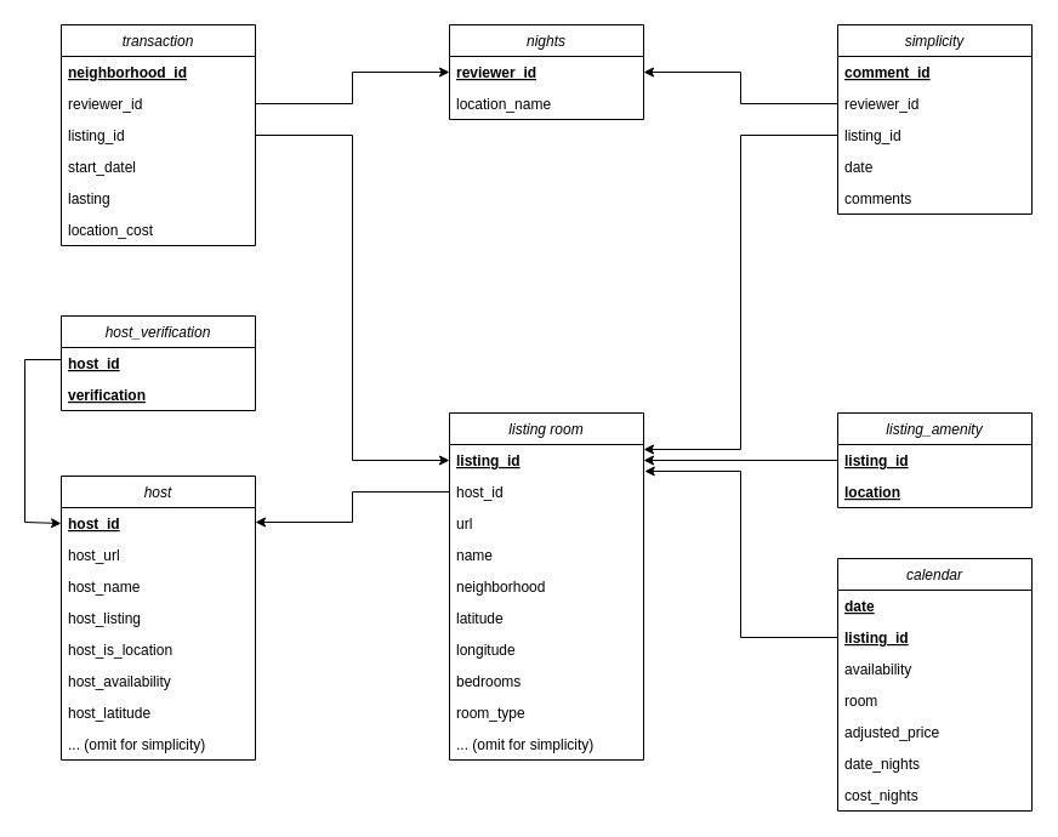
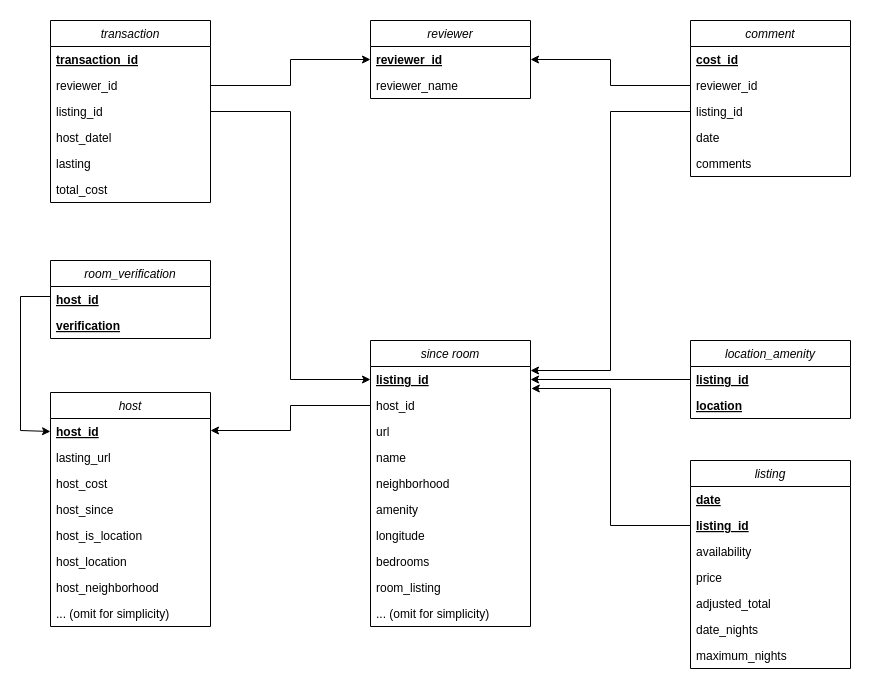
- <mxCell id="18" value="nights" style="swimlane;fontStyle=2;align=center;verticalAlign=top;childLayout=stackLayout;horizontal=1;startSize=26;horizontalStack=0;resizeParent=1;resizeLast=0;collapsible=1;marginBottom=0;rounded=0;shadow=0;strokeWidth=1;" vertex="1" parent="1"><mxGeometry x="370" y="20" width="160" height="78" as="geometry"><mxRectangle x="230" y="140" width="160" height="26" as="alternateBounds" /></mxGeometry></mxCell>
+ <mxCell id="18" value="reviewer" style="swimlane;fontStyle=2;align=center;verticalAlign=top;childLayout=stackLayout;horizontal=1;startSize=26;horizontalStack=0;resizeParent=1;resizeLast=0;collapsible=1;marginBottom=0;rounded=0;shadow=0;strokeWidth=1;" vertex="1" parent="1"><mxGeometry x="370" y="20" width="160" height="78" as="geometry"><mxRectangle x="230" y="140" width="160" height="26" as="alternateBounds" /></mxGeometry></mxCell>
- <mxCell id="43" value="simplicity" style="swimlane;fontStyle=2;align=center;verticalAlign=top;childLayout=stackLayout;horizontal=1;startSize=26;horizontalStack=0;resizeParent=1;resizeLast=0;collapsible=1;marginBottom=0;rounded=0;shadow=0;strokeWidth=1;" vertex="1" parent="1"><mxGeometry x="690" y="20" width="160" height="156" as="geometry"><mxRectangle x="230" y="140" width="160" height="26" as="alternateBounds" /></mxGeometry></mxCell>
+ <mxCell id="43" value="comment" style="swimlane;fontStyle=2;align=center;verticalAlign=top;childLayout=stackLayout;horizontal=1;startSize=26;horizontalStack=0;resizeParent=1;resizeLast=0;collapsible=1;marginBottom=0;rounded=0;shadow=0;strokeWidth=1;" vertex="1" parent="1"><mxGeometry x="690" y="20" width="160" height="156" as="geometry"><mxRectangle x="230" y="140" width="160" height="26" as="alternateBounds" /></mxGeometry></mxCell>
- <mxCell id="3" value="neighborhood_id" style="text;align=left;verticalAlign=top;spacingLeft=4;spacingRight=4;overflow=hidden;rotatable=0;points=[[0,0.5],[1,0.5]];portConstraint=eastwest;fontStyle=5" vertex="1" parent="2"><mxGeometry y="26" width="160" height="26" as="geometry" /></mxCell>
+ <mxCell id="3" value="transaction_id" style="text;align=left;verticalAlign=top;spacingLeft=4;spacingRight=4;overflow=hidden;rotatable=0;points=[[0,0.5],[1,0.5]];portConstraint=eastwest;fontStyle=5" vertex="1" parent="2"><mxGeometry y="26" width="160" height="26" as="geometry" /></mxCell>
- <mxCell id="44" value="comment_id" style="text;align=left;verticalAlign=top;spacingLeft=4;spacingRight=4;overflow=hidden;rotatable=0;points=[[0,0.5],[1,0.5]];portConstraint=eastwest;fontStyle=5" vertex="1" parent="43"><mxGeometry y="26" width="160" height="26" as="geometry" /></mxCell>
+ <mxCell id="44" value="cost_id" style="text;align=left;verticalAlign=top;spacingLeft=4;spacingRight=4;overflow=hidden;rotatable=0;points=[[0,0.5],[1,0.5]];portConstraint=eastwest;fontStyle=5" vertex="1" parent="43"><mxGeometry y="26" width="160" height="26" as="geometry" /></mxCell>
- <mxCell id="20" value="location_name" style="text;align=left;verticalAlign=top;spacingLeft=4;spacingRight=4;overflow=hidden;rotatable=0;points=[[0,0.5],[1,0.5]];portConstraint=eastwest;rounded=0;shadow=0;html=0;" vertex="1" parent="18"><mxGeometry y="52" width="160" height="26" as="geometry" /></mxCell>
+ <mxCell id="20" value="reviewer_name" style="text;align=left;verticalAlign=top;spacingLeft=4;spacingRight=4;overflow=hidden;rotatable=0;points=[[0,0.5],[1,0.5]];portConstraint=eastwest;rounded=0;shadow=0;html=0;" vertex="1" parent="18"><mxGeometry y="52" width="160" height="26" as="geometry" /></mxCell>
- <mxCell id="6" value="start_datel" style="text;align=left;verticalAlign=top;spacingLeft=4;spacingRight=4;overflow=hidden;rotatable=0;points=[[0,0.5],[1,0.5]];portConstraint=eastwest;rounded=0;shadow=0;html=0;" vertex="1" parent="2"><mxGeometry y="104" width="160" height="26" as="geometry" /></mxCell>
+ <mxCell id="6" value="host_datel" style="text;align=left;verticalAlign=top;spacingLeft=4;spacingRight=4;overflow=hidden;rotatable=0;points=[[0,0.5],[1,0.5]];portConstraint=eastwest;rounded=0;shadow=0;html=0;" vertex="1" parent="2"><mxGeometry y="104" width="160" height="26" as="geometry" /></mxCell>
- <mxCell id="8" value="location_cost" style="text;align=left;verticalAlign=top;spacingLeft=4;spacingRight=4;overflow=hidden;rotatable=0;points=[[0,0.5],[1,0.5]];portConstraint=eastwest;rounded=0;shadow=0;html=0;" vertex="1" parent="2"><mxGeometry y="156" width="160" height="26" as="geometry" /></mxCell>
+ <mxCell id="8" value="total_cost" style="text;align=left;verticalAlign=top;spacingLeft=4;spacingRight=4;overflow=hidden;rotatable=0;points=[[0,0.5],[1,0.5]];portConstraint=eastwest;rounded=0;shadow=0;html=0;" vertex="1" parent="2"><mxGeometry y="156" width="160" height="26" as="geometry" /></mxCell>
- <mxCell id="56" value="host_verification" style="swimlane;fontStyle=2;align=center;verticalAlign=top;childLayout=stackLayout;horizontal=1;startSize=26;horizontalStack=0;resizeParent=1;resizeLast=0;collapsible=1;marginBottom=0;rounded=0;shadow=0;strokeWidth=1;" vertex="1" parent="1"><mxGeometry x="50" y="260" width="160" height="78" as="geometry"><mxRectangle x="230" y="140" width="160" height="26" as="alternateBounds" /></mxGeometry></mxCell>
+ <mxCell id="56" value="room_verification" style="swimlane;fontStyle=2;align=center;verticalAlign=top;childLayout=stackLayout;horizontal=1;startSize=26;horizontalStack=0;resizeParent=1;resizeLast=0;collapsible=1;marginBottom=0;rounded=0;shadow=0;strokeWidth=1;" vertex="1" parent="1"><mxGeometry x="50" y="260" width="160" height="78" as="geometry"><mxRectangle x="230" y="140" width="160" height="26" as="alternateBounds" /></mxGeometry></mxCell>
- <mxCell id="21" value="listing room" style="swimlane;fontStyle=2;align=center;verticalAlign=top;childLayout=stackLayout;horizontal=1;startSize=26;horizontalStack=0;resizeParent=1;resizeLast=0;collapsible=1;marginBottom=0;rounded=0;shadow=0;strokeWidth=1;" vertex="1" parent="1"><mxGeometry x="370" y="340" width="160" height="286" as="geometry"><mxRectangle x="230" y="140" width="160" height="26" as="alternateBounds" /></mxGeometry></mxCell>
+ <mxCell id="21" value="since room" style="swimlane;fontStyle=2;align=center;verticalAlign=top;childLayout=stackLayout;horizontal=1;startSize=26;horizontalStack=0;resizeParent=1;resizeLast=0;collapsible=1;marginBottom=0;rounded=0;shadow=0;strokeWidth=1;" vertex="1" parent="1"><mxGeometry x="370" y="340" width="160" height="286" as="geometry"><mxRectangle x="230" y="140" width="160" height="26" as="alternateBounds" /></mxGeometry></mxCell>
- <mxCell id="32" value="listing_amenity" style="swimlane;fontStyle=2;align=center;verticalAlign=top;childLayout=stackLayout;horizontal=1;startSize=26;horizontalStack=0;resizeParent=1;resizeLast=0;collapsible=1;marginBottom=0;rounded=0;shadow=0;strokeWidth=1;" vertex="1" parent="1"><mxGeometry x="690" y="340" width="160" height="78" as="geometry"><mxRectangle x="230" y="140" width="160" height="26" as="alternateBounds" /></mxGeometry></mxCell>
+ <mxCell id="32" value="location_amenity" style="swimlane;fontStyle=2;align=center;verticalAlign=top;childLayout=stackLayout;horizontal=1;startSize=26;horizontalStack=0;resizeParent=1;resizeLast=0;collapsible=1;marginBottom=0;rounded=0;shadow=0;strokeWidth=1;" vertex="1" parent="1"><mxGeometry x="690" y="340" width="160" height="78" as="geometry"><mxRectangle x="230" y="140" width="160" height="26" as="alternateBounds" /></mxGeometry></mxCell>
- <mxCell id="11" value="host_url" style="text;align=left;verticalAlign=top;spacingLeft=4;spacingRight=4;overflow=hidden;rotatable=0;points=[[0,0.5],[1,0.5]];portConstraint=eastwest;rounded=0;shadow=0;html=0;" vertex="1" parent="9"><mxGeometry y="52" width="160" height="26" as="geometry" /></mxCell>
+ <mxCell id="11" value="lasting_url" style="text;align=left;verticalAlign=top;spacingLeft=4;spacingRight=4;overflow=hidden;rotatable=0;points=[[0,0.5],[1,0.5]];portConstraint=eastwest;rounded=0;shadow=0;html=0;" vertex="1" parent="9"><mxGeometry y="52" width="160" height="26" as="geometry" /></mxCell>
- <mxCell id="35" value="calendar" style="swimlane;fontStyle=2;align=center;verticalAlign=top;childLayout=stackLayout;horizontal=1;startSize=26;horizontalStack=0;resizeParent=1;resizeLast=0;collapsible=1;marginBottom=0;rounded=0;shadow=0;strokeWidth=1;" vertex="1" parent="1"><mxGeometry x="690" y="460" width="160" height="208" as="geometry"><mxRectangle x="230" y="140" width="160" height="26" as="alternateBounds" /></mxGeometry></mxCell>
+ <mxCell id="35" value="listing" style="swimlane;fontStyle=2;align=center;verticalAlign=top;childLayout=stackLayout;horizontal=1;startSize=26;horizontalStack=0;resizeParent=1;resizeLast=0;collapsible=1;marginBottom=0;rounded=0;shadow=0;strokeWidth=1;" vertex="1" parent="1"><mxGeometry x="690" y="460" width="160" height="208" as="geometry"><mxRectangle x="230" y="140" width="160" height="26" as="alternateBounds" /></mxGeometry></mxCell>
- <mxCell id="12" value="host_name" style="text;align=left;verticalAlign=top;spacingLeft=4;spacingRight=4;overflow=hidden;rotatable=0;points=[[0,0.5],[1,0.5]];portConstraint=eastwest;rounded=0;shadow=0;html=0;" vertex="1" parent="9"><mxGeometry y="78" width="160" height="26" as="geometry" /></mxCell>
+ <mxCell id="12" value="host_cost" style="text;align=left;verticalAlign=top;spacingLeft=4;spacingRight=4;overflow=hidden;rotatable=0;points=[[0,0.5],[1,0.5]];portConstraint=eastwest;rounded=0;shadow=0;html=0;" vertex="1" parent="9"><mxGeometry y="78" width="160" height="26" as="geometry" /></mxCell>
- <mxCell id="13" value="host_listing" style="text;align=left;verticalAlign=top;spacingLeft=4;spacingRight=4;overflow=hidden;rotatable=0;points=[[0,0.5],[1,0.5]];portConstraint=eastwest;rounded=0;shadow=0;html=0;" vertex="1" parent="9"><mxGeometry y="104" width="160" height="26" as="geometry" /></mxCell>
+ <mxCell id="13" value="host_since" style="text;align=left;verticalAlign=top;spacingLeft=4;spacingRight=4;overflow=hidden;rotatable=0;points=[[0,0.5],[1,0.5]];portConstraint=eastwest;rounded=0;shadow=0;html=0;" vertex="1" parent="9"><mxGeometry y="104" width="160" height="26" as="geometry" /></mxCell>
- <mxCell id="27" value="latitude" style="text;align=left;verticalAlign=top;spacingLeft=4;spacingRight=4;overflow=hidden;rotatable=0;points=[[0,0.5],[1,0.5]];portConstraint=eastwest;rounded=0;shadow=0;html=0;" vertex="1" parent="21"><mxGeometry y="156" width="160" height="26" as="geometry" /></mxCell>
+ <mxCell id="27" value="amenity" style="text;align=left;verticalAlign=top;spacingLeft=4;spacingRight=4;overflow=hidden;rotatable=0;points=[[0,0.5],[1,0.5]];portConstraint=eastwest;rounded=0;shadow=0;html=0;" vertex="1" parent="21"><mxGeometry y="156" width="160" height="26" as="geometry" /></mxCell>
- <mxCell id="15" value="host_availability" style="text;align=left;verticalAlign=top;spacingLeft=4;spacingRight=4;overflow=hidden;rotatable=0;points=[[0,0.5],[1,0.5]];portConstraint=eastwest;rounded=0;shadow=0;html=0;" vertex="1" parent="9"><mxGeometry y="156" width="160" height="26" as="geometry" /></mxCell>
+ <mxCell id="15" value="host_location" style="text;align=left;verticalAlign=top;spacingLeft=4;spacingRight=4;overflow=hidden;rotatable=0;points=[[0,0.5],[1,0.5]];portConstraint=eastwest;rounded=0;shadow=0;html=0;" vertex="1" parent="9"><mxGeometry y="156" width="160" height="26" as="geometry" /></mxCell>
- <mxCell id="39" value="room" style="text;align=left;verticalAlign=top;spacingLeft=4;spacingRight=4;overflow=hidden;rotatable=0;points=[[0,0.5],[1,0.5]];portConstraint=eastwest;rounded=0;shadow=0;html=0;" vertex="1" parent="35"><mxGeometry y="104" width="160" height="26" as="geometry" /></mxCell>
+ <mxCell id="39" value="price" style="text;align=left;verticalAlign=top;spacingLeft=4;spacingRight=4;overflow=hidden;rotatable=0;points=[[0,0.5],[1,0.5]];portConstraint=eastwest;rounded=0;shadow=0;html=0;" vertex="1" parent="35"><mxGeometry y="104" width="160" height="26" as="geometry" /></mxCell>
- <mxCell id="16" value="host_latitude" style="text;align=left;verticalAlign=top;spacingLeft=4;spacingRight=4;overflow=hidden;rotatable=0;points=[[0,0.5],[1,0.5]];portConstraint=eastwest;rounded=0;shadow=0;html=0;" vertex="1" parent="9"><mxGeometry y="182" width="160" height="26" as="geometry" /></mxCell>
+ <mxCell id="16" value="host_neighborhood" style="text;align=left;verticalAlign=top;spacingLeft=4;spacingRight=4;overflow=hidden;rotatable=0;points=[[0,0.5],[1,0.5]];portConstraint=eastwest;rounded=0;shadow=0;html=0;" vertex="1" parent="9"><mxGeometry y="182" width="160" height="26" as="geometry" /></mxCell>
- <mxCell id="30" value="room_type" style="text;align=left;verticalAlign=top;spacingLeft=4;spacingRight=4;overflow=hidden;rotatable=0;points=[[0,0.5],[1,0.5]];portConstraint=eastwest;rounded=0;shadow=0;html=0;" vertex="1" parent="21"><mxGeometry y="234" width="160" height="26" as="geometry" /></mxCell>
+ <mxCell id="30" value="room_listing" style="text;align=left;verticalAlign=top;spacingLeft=4;spacingRight=4;overflow=hidden;rotatable=0;points=[[0,0.5],[1,0.5]];portConstraint=eastwest;rounded=0;shadow=0;html=0;" vertex="1" parent="21"><mxGeometry y="234" width="160" height="26" as="geometry" /></mxCell>
- <mxCell id="40" value="adjusted_price" style="text;align=left;verticalAlign=top;spacingLeft=4;spacingRight=4;overflow=hidden;rotatable=0;points=[[0,0.5],[1,0.5]];portConstraint=eastwest;rounded=0;shadow=0;html=0;" vertex="1" parent="35"><mxGeometry y="130" width="160" height="26" as="geometry" /></mxCell>
+ <mxCell id="40" value="adjusted_total" style="text;align=left;verticalAlign=top;spacingLeft=4;spacingRight=4;overflow=hidden;rotatable=0;points=[[0,0.5],[1,0.5]];portConstraint=eastwest;rounded=0;shadow=0;html=0;" vertex="1" parent="35"><mxGeometry y="130" width="160" height="26" as="geometry" /></mxCell>
- <mxCell id="42" value="cost_nights" style="text;align=left;verticalAlign=top;spacingLeft=4;spacingRight=4;overflow=hidden;rotatable=0;points=[[0,0.5],[1,0.5]];portConstraint=eastwest;rounded=0;shadow=0;html=0;" vertex="1" parent="35"><mxGeometry y="182" width="160" height="26" as="geometry" /></mxCell>
+ <mxCell id="42" value="maximum_nights" style="text;align=left;verticalAlign=top;spacingLeft=4;spacingRight=4;overflow=hidden;rotatable=0;points=[[0,0.5],[1,0.5]];portConstraint=eastwest;rounded=0;shadow=0;html=0;" vertex="1" parent="35"><mxGeometry y="182" width="160" height="26" as="geometry" /></mxCell>
